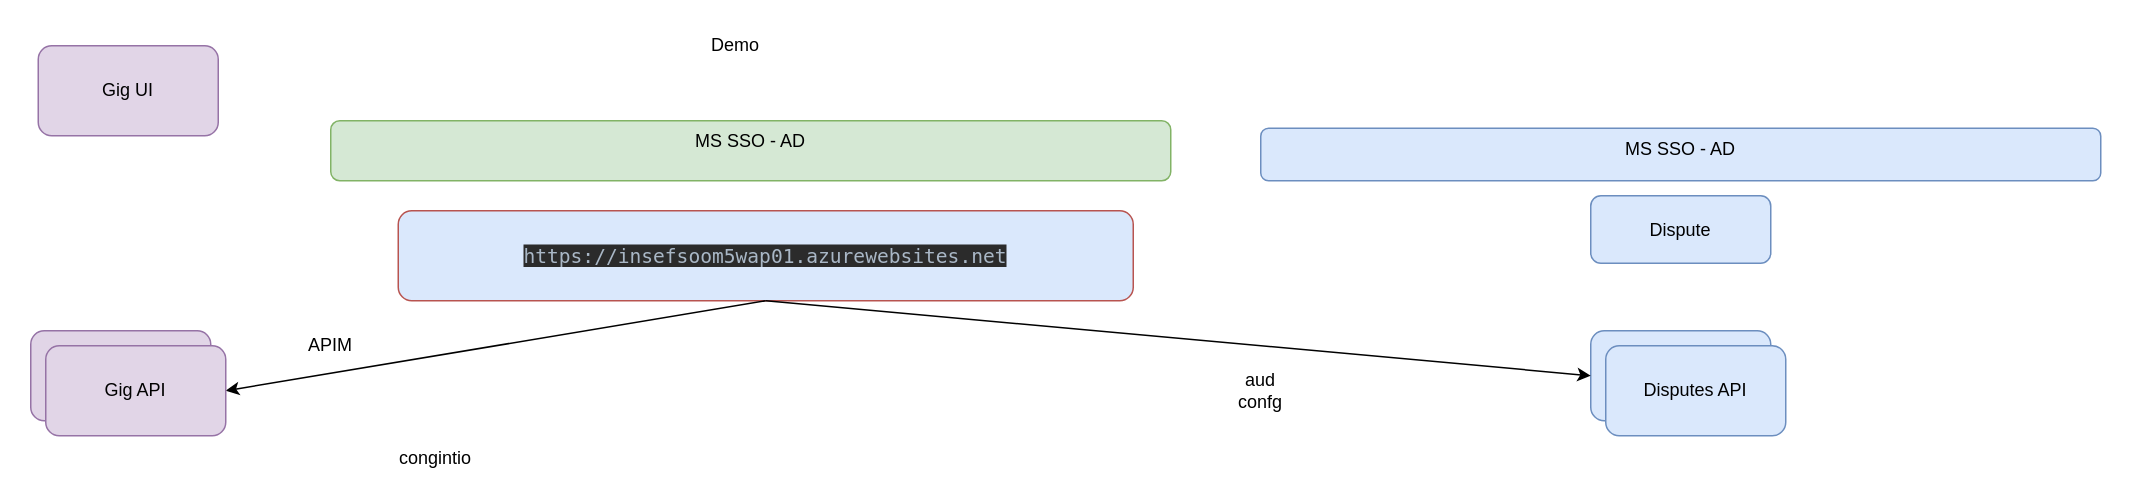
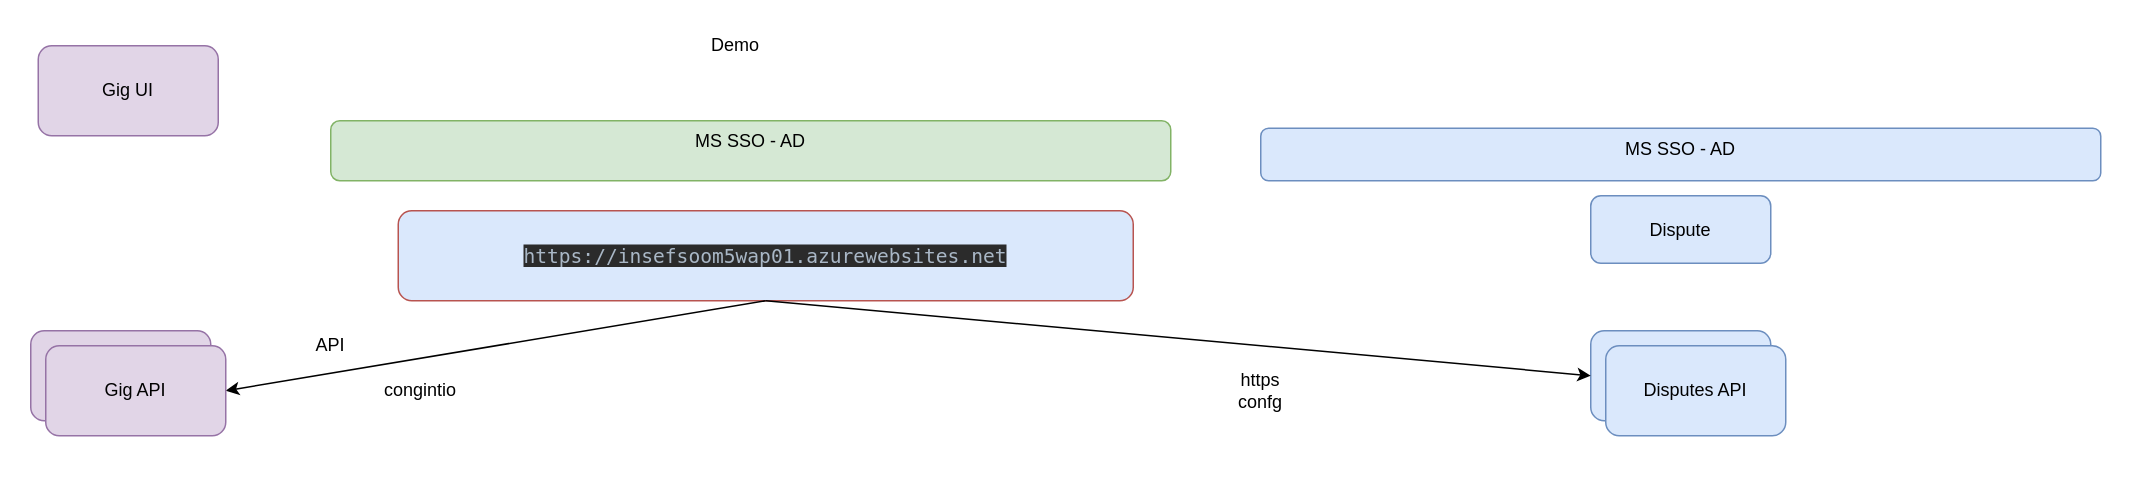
- <mxCell id="16" value="APIM" style="text;html=1;strokeColor=none;fillColor=none;align=center;verticalAlign=middle;whiteSpace=wrap;rounded=0;" vertex="1" parent="1"><mxGeometry x="200" y="220" width="40" height="20" as="geometry" /></mxCell>
+ <mxCell id="16" value="API" style="text;html=1;strokeColor=none;fillColor=none;align=center;verticalAlign=middle;whiteSpace=wrap;rounded=0;" vertex="1" parent="1"><mxGeometry x="200" y="220" width="40" height="20" as="geometry" /></mxCell>
- <mxCell id="10" value="aud confg&lt;br&gt;" style="text;html=1;strokeColor=none;fillColor=none;align=center;verticalAlign=middle;whiteSpace=wrap;rounded=0;" vertex="1" parent="1"><mxGeometry x="820" y="220" width="40" height="80" as="geometry" /></mxCell>
+ <mxCell id="10" value="https confg&lt;br&gt;" style="text;html=1;strokeColor=none;fillColor=none;align=center;verticalAlign=middle;whiteSpace=wrap;rounded=0;" vertex="1" parent="1"><mxGeometry x="820" y="220" width="40" height="80" as="geometry" /></mxCell>
- <mxCell id="15" value="congintio" style="text;html=1;strokeColor=none;fillColor=none;align=center;verticalAlign=middle;whiteSpace=wrap;rounded=0;" vertex="1" parent="1"><mxGeometry x="270" y="295" width="40" height="20" as="geometry" /></mxCell>
+ <mxCell id="15" value="congintio" style="text;html=1;strokeColor=none;fillColor=none;align=center;verticalAlign=middle;whiteSpace=wrap;rounded=0;" vertex="1" parent="1"><mxGeometry x="260" y="250" width="40" height="20" as="geometry" /></mxCell>
